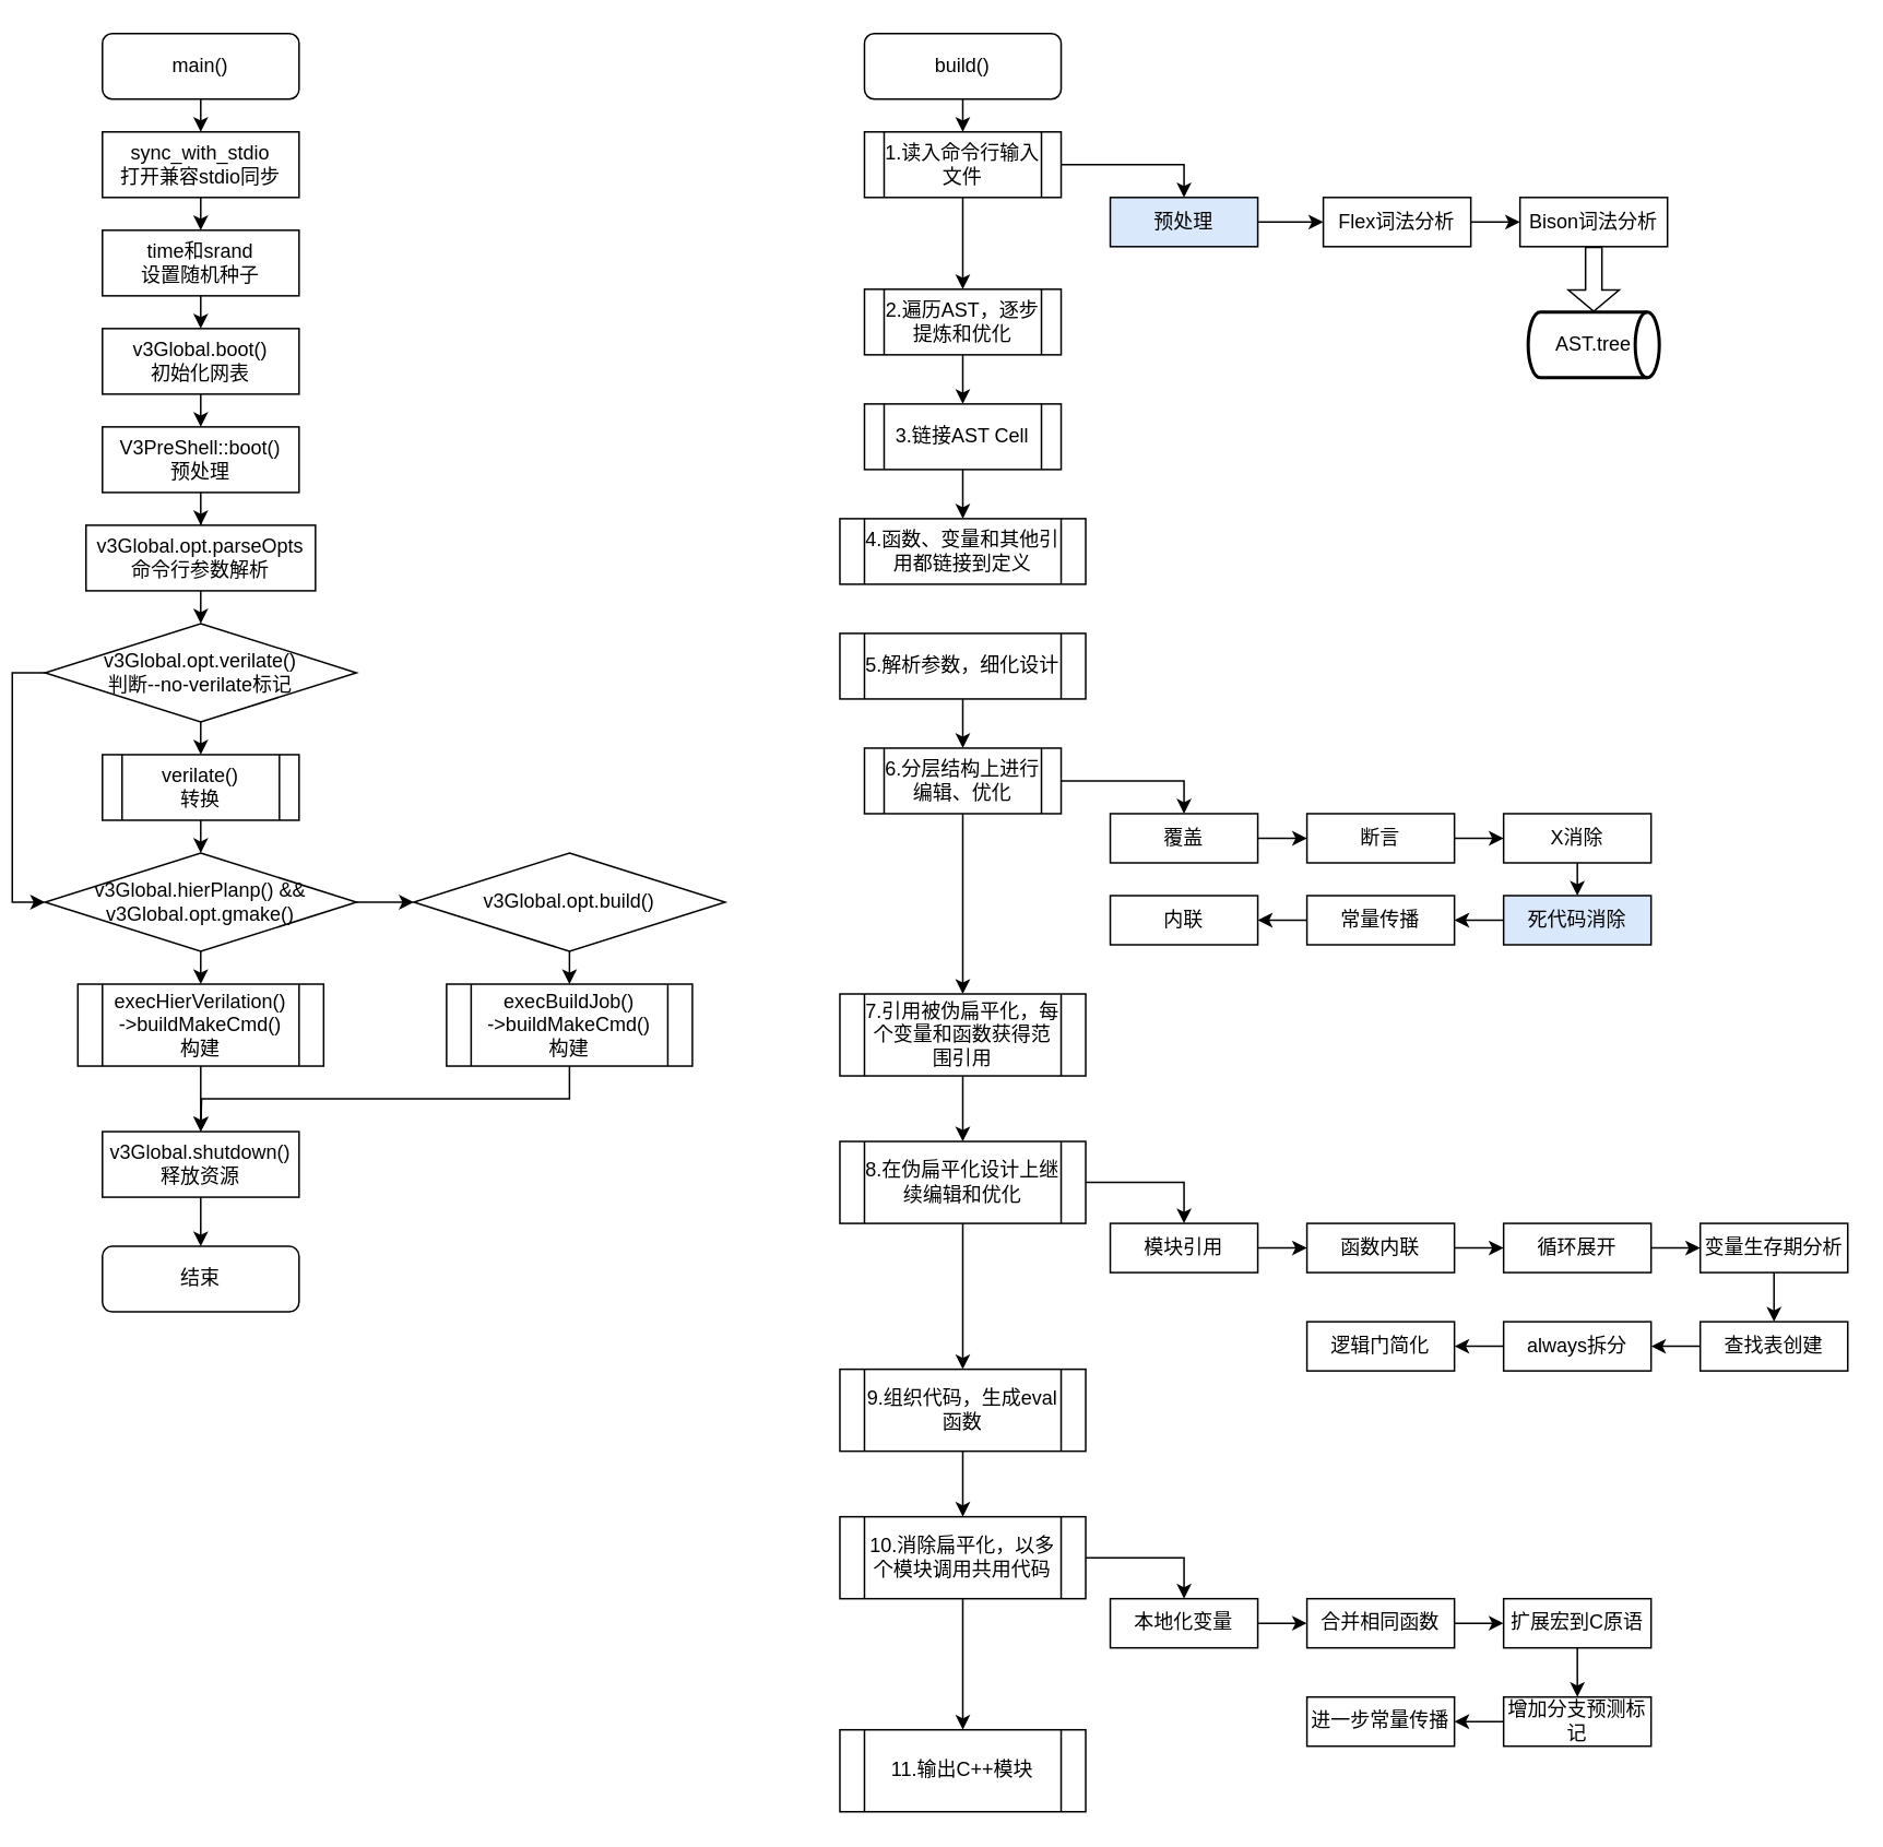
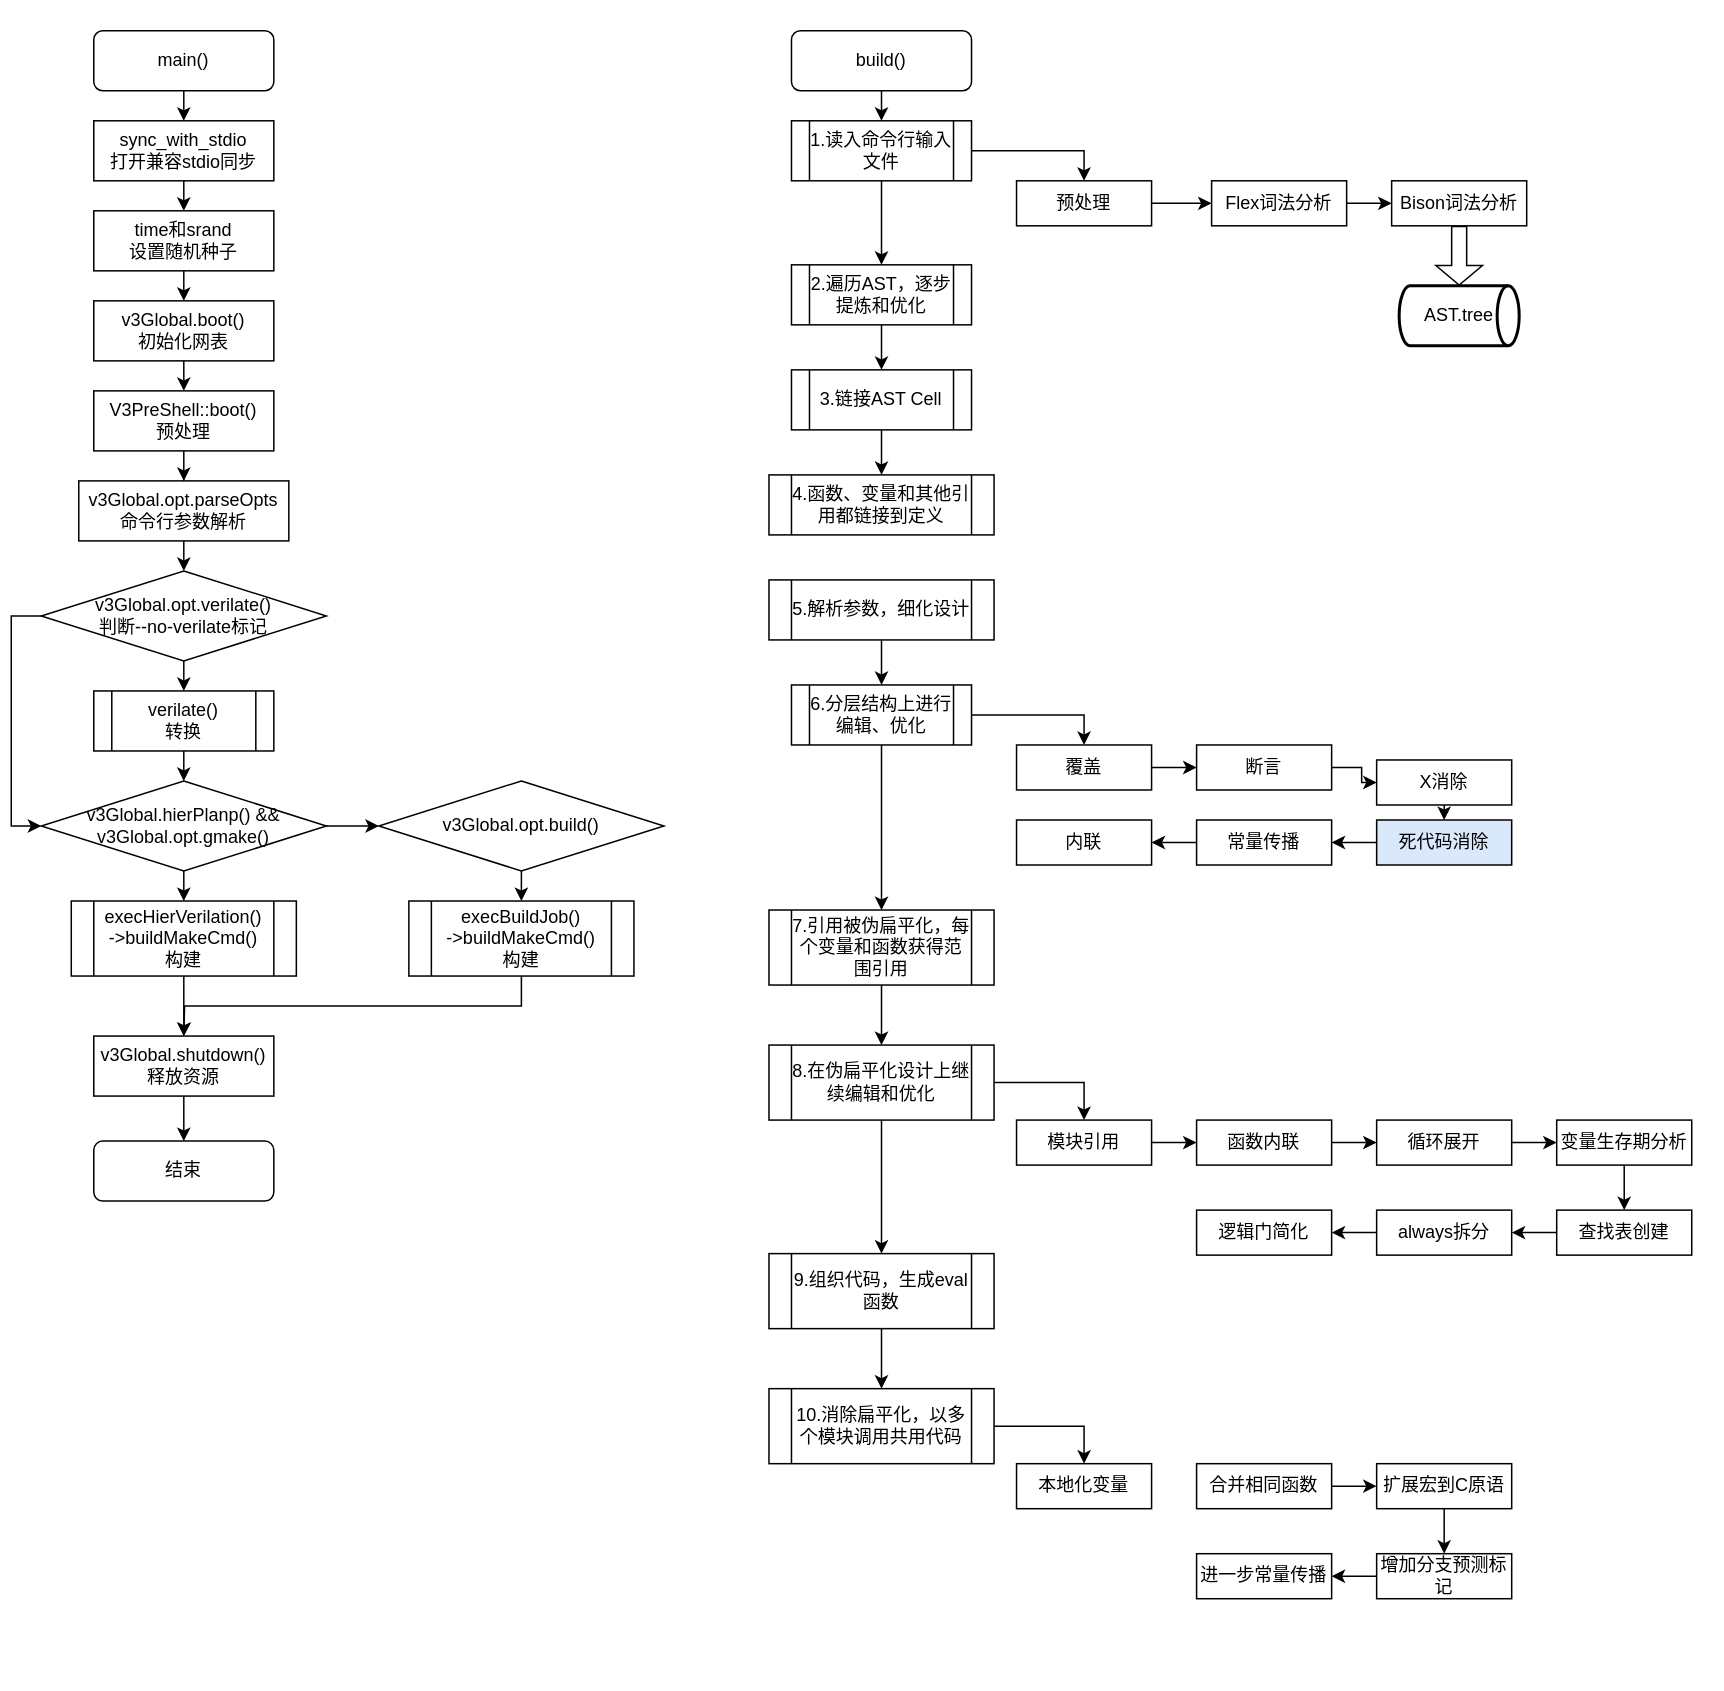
- <mxCell id="33" value="预处理" style="rounded=0;whiteSpace=wrap;html=1;fillColor=#dae8fc;" vertex="1" parent="1"><mxGeometry x="670" y="120" width="90" height="30" as="geometry" /></mxCell>
+ <mxCell id="33" value="预处理" style="rounded=0;whiteSpace=wrap;html=1;" vertex="1" parent="1"><mxGeometry x="670" y="120" width="90" height="30" as="geometry" /></mxCell>
- <mxCell id="61" value="X消除" style="rounded=0;whiteSpace=wrap;html=1;" vertex="1" parent="1"><mxGeometry x="910" y="496" width="90" height="30" as="geometry" /></mxCell>
+ <mxCell id="61" value="X消除" style="rounded=0;whiteSpace=wrap;html=1;" vertex="1" parent="1"><mxGeometry x="910" y="506" width="90" height="30" as="geometry" /></mxCell>
- <mxCell id="88" style="edgeStyle=orthogonalEdgeStyle;rounded=0;orthogonalLoop=1;jettySize=auto;html=1;exitX=1;exitY=0.5;exitDx=0;exitDy=0;entryX=0;entryY=0.5;entryDx=0;entryDy=0;strokeWidth=1;" edge="1" parent="1" source="89" target="91"><mxGeometry relative="1" as="geometry" /></mxCell>
- <mxCell id="84" style="edgeStyle=orthogonalEdgeStyle;rounded=0;orthogonalLoop=1;jettySize=auto;html=1;exitX=0.5;exitY=1;exitDx=0;exitDy=0;entryX=0.5;entryY=0;entryDx=0;entryDy=0;strokeWidth=1;" edge="1" parent="1" source="86" target="87"><mxGeometry relative="1" as="geometry" /></mxCell>
- <mxCell id="87" value="&lt;span&gt;11.输出C++模块&lt;/span&gt;" style="shape=process;whiteSpace=wrap;html=1;backgroundOutline=1;" vertex="1" parent="1"><mxGeometry x="505" y="1055" width="150" height="50" as="geometry" /></mxCell>
